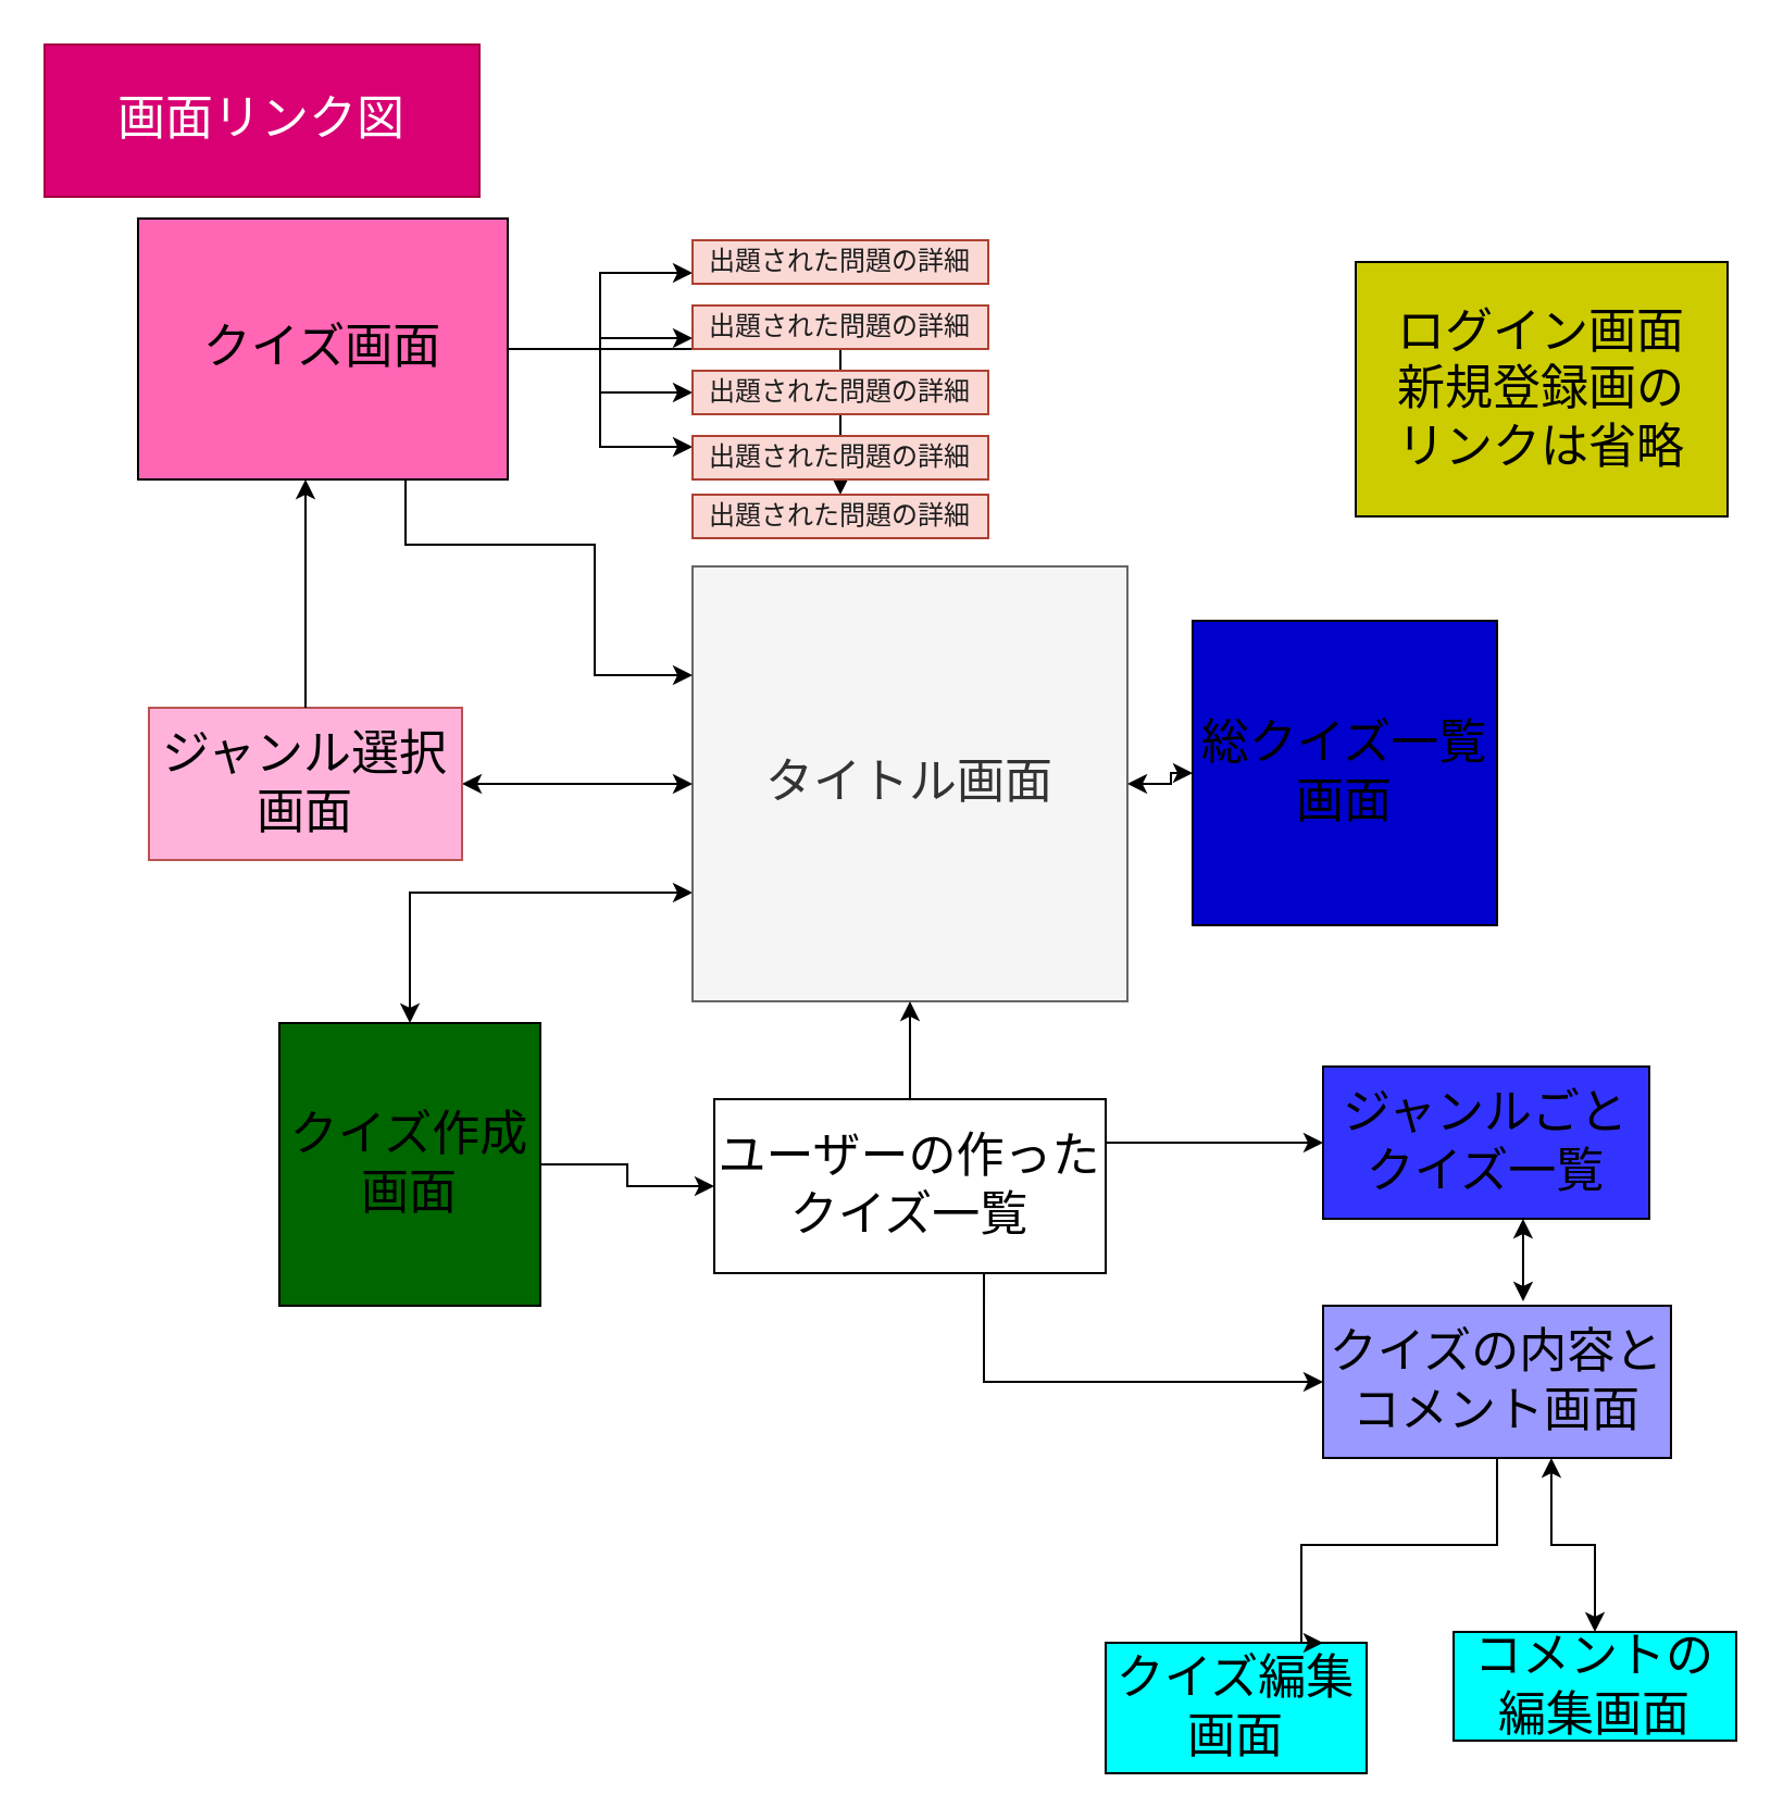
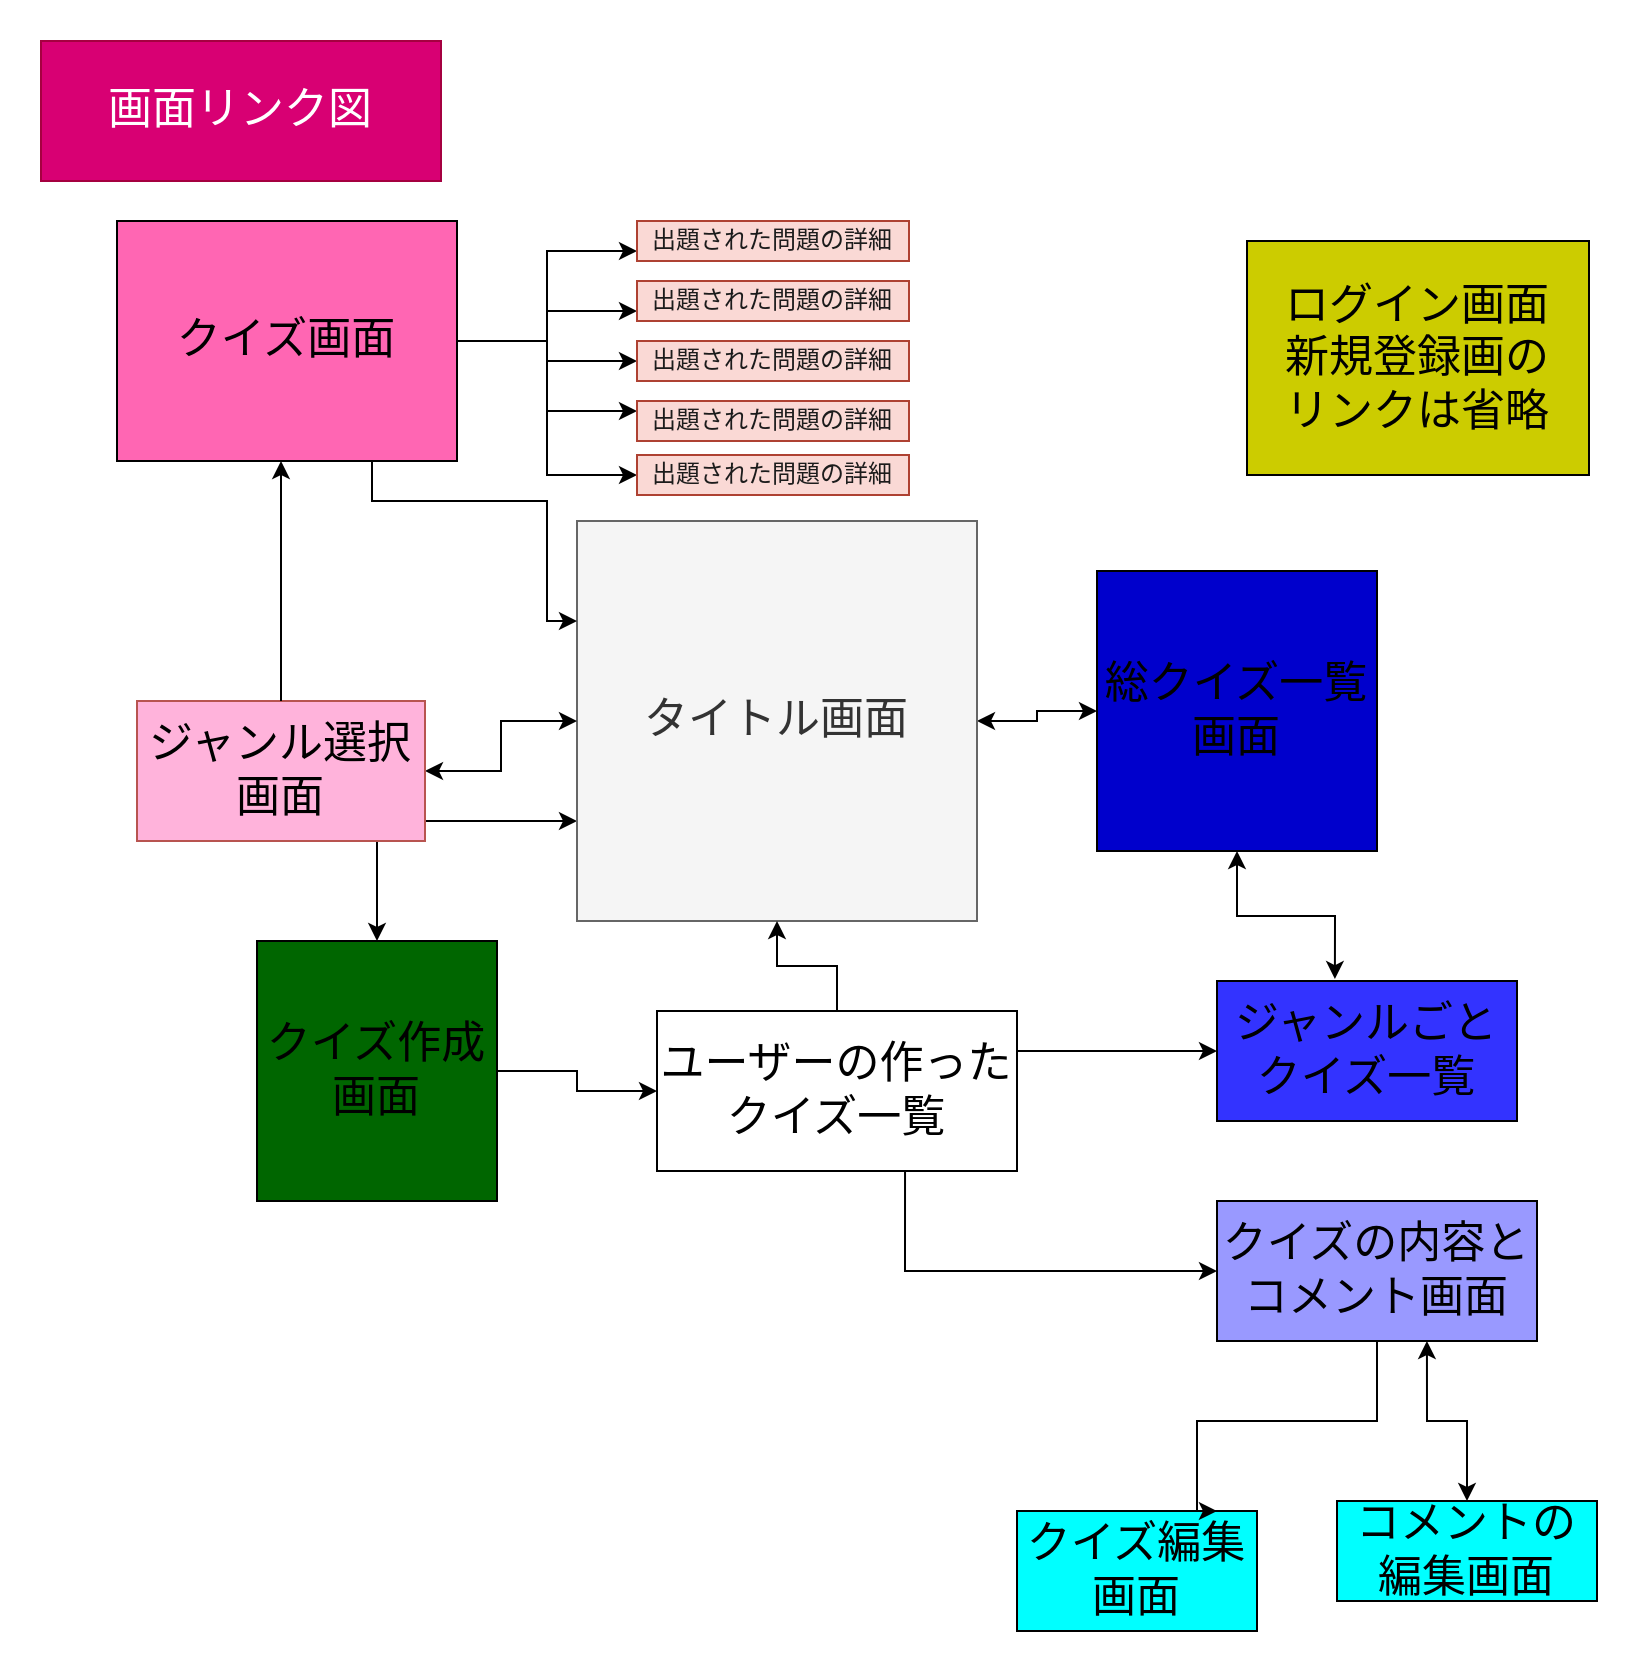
- <mxCell id="30" value="クイズ画面" style="whiteSpace=wrap;html=1;align=center;fontSize=22;fillColor=#FF66B3;" parent="1" vertex="1"><mxGeometry x="63" y="100" width="170" height="120" as="geometry" /></mxCell>
+ <mxCell id="30" value="クイズ画面" style="whiteSpace=wrap;html=1;align=center;fontSize=22;fillColor=#FF66B3;" parent="1" vertex="1"><mxGeometry x="58" y="110" width="170" height="120" as="geometry" /></mxCell>
- <mxCell id="13" value="ジャンル選択画面" style="whiteSpace=wrap;html=1;align=center;fontSize=22;strokeColor=#b85450;fillColor=#FFB3DB;" parent="1" vertex="1"><mxGeometry x="68" y="325" width="144" height="70" as="geometry" /></mxCell>
+ <mxCell id="13" value="ジャンル選択画面" style="whiteSpace=wrap;html=1;align=center;fontSize=22;strokeColor=#b85450;fillColor=#FFB3DB;" parent="1" vertex="1"><mxGeometry x="68" y="350" width="144" height="70" as="geometry" /></mxCell>
- <mxCell id="4" value="タイトル画面" style="whiteSpace=wrap;html=1;align=center;fontSize=22;fillColor=#f5f5f5;strokeColor=#666666;fontColor=#333333;" parent="1" vertex="1"><mxGeometry x="318" y="260" width="200" height="200" as="geometry" /></mxCell>
+ <mxCell id="4" value="タイトル画面" style="whiteSpace=wrap;html=1;align=center;fontSize=22;fillColor=#f5f5f5;strokeColor=#666666;fontColor=#333333;" parent="1" vertex="1"><mxGeometry x="288" y="260" width="200" height="200" as="geometry" /></mxCell>
+ <mxCell id="8" style="edgeStyle=orthogonalEdgeStyle;rounded=0;orthogonalLoop=1;jettySize=auto;html=1;entryX=0.393;entryY=-0.014;entryDx=0;entryDy=0;entryPerimeter=0;startArrow=classic;startFill=1;endArrow=classic;endFill=1;fontSize=22;" parent="1" source="9" target="11" edge="1"><mxGeometry relative="1" as="geometry" /></mxCell>
- <mxCell id="10" style="edgeStyle=orthogonalEdgeStyle;rounded=0;orthogonalLoop=1;jettySize=auto;html=1;startArrow=classic;startFill=1;endArrow=classic;endFill=1;fontSize=22;entryX=0.575;entryY=-0.029;entryDx=0;entryDy=0;entryPerimeter=0;exitX=0.613;exitY=1;exitDx=0;exitDy=0;exitPerimeter=0;" parent="1" source="11" target="19" edge="1"><mxGeometry relative="1" as="geometry"><mxPoint x="700" y="564" as="sourcePoint" /><mxPoint x="663" y="509" as="targetPoint" /><Array as="points" /></mxGeometry></mxCell>
